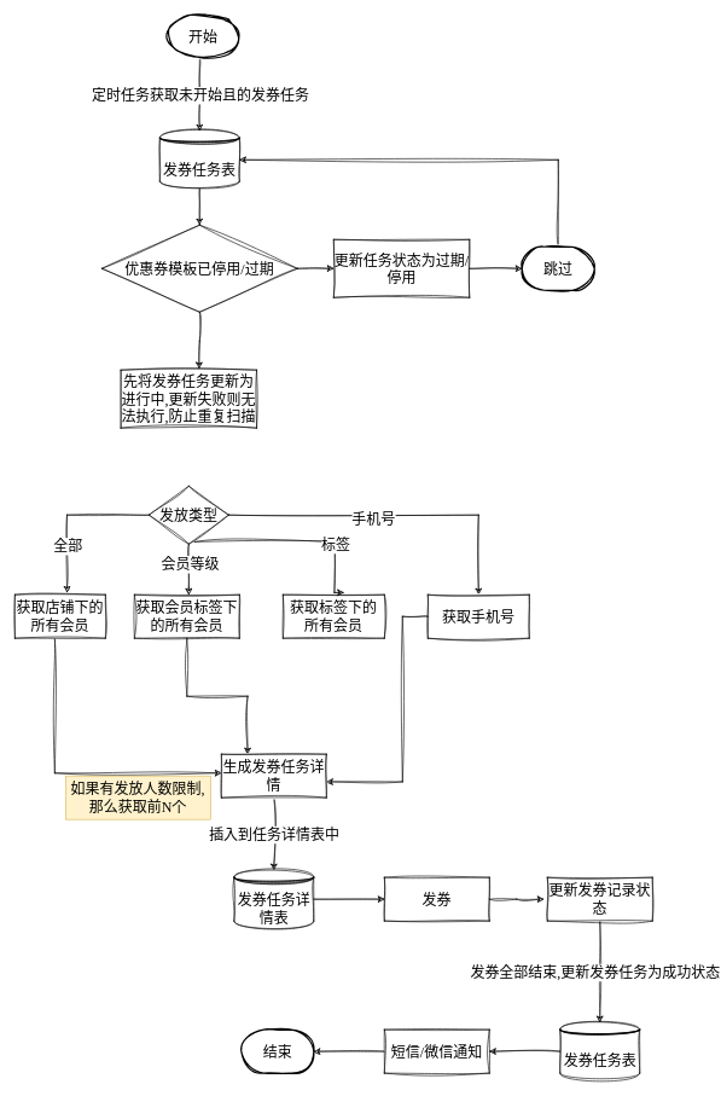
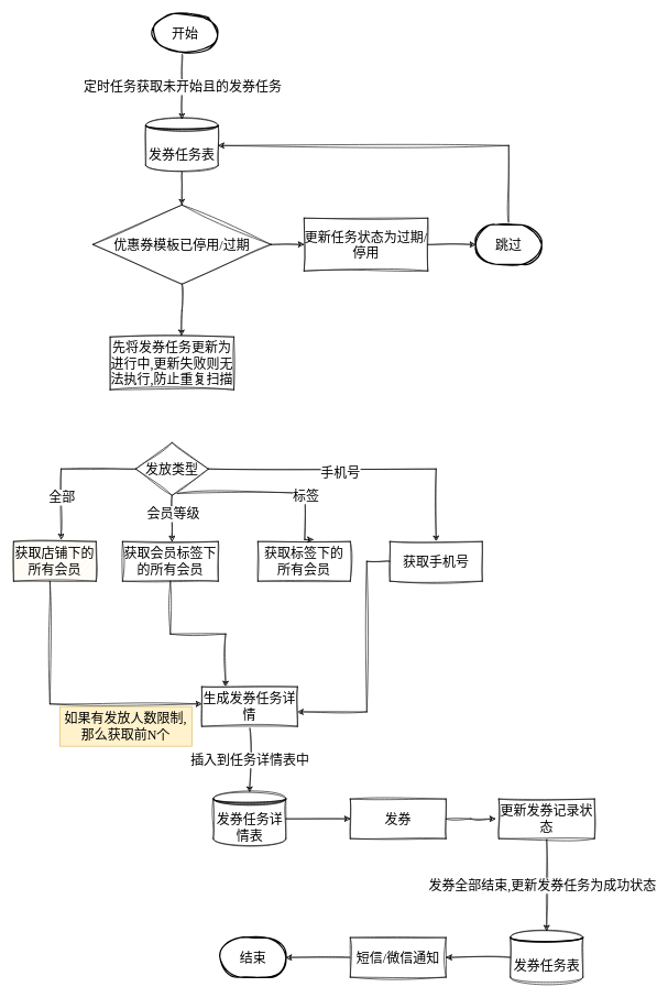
- <mxCell id="14" value="获取店铺下的所有会员" style="rounded=0;whiteSpace=wrap;html=1;sketch=1;hachureGap=4;jiggle=2;curveFitting=1;fontFamily=Architects Daughter;fontSource=https%3A%2F%2Ffonts.googleapis.com%2Fcss%3Ffamily%3DArchitects%2BDaughter;fontSize=20;" vertex="1" parent="1"><mxGeometry x="20" y="820" width="125" height="60" as="geometry" /></mxCell>
+ <mxCell id="14" value="获取店铺下的所有会员" style="rounded=0;whiteSpace=wrap;html=1;sketch=1;hachureGap=4;jiggle=2;curveFitting=1;fontFamily=Architects Daughter;fontSource=https%3A%2F%2Ffonts.googleapis.com%2Fcss%3Ffamily%3DArchitects%2BDaughter;fontSize=20;fillColor=#fff2cc;" vertex="1" parent="1"><mxGeometry x="20" y="820" width="125" height="60" as="geometry" /></mxCell>
